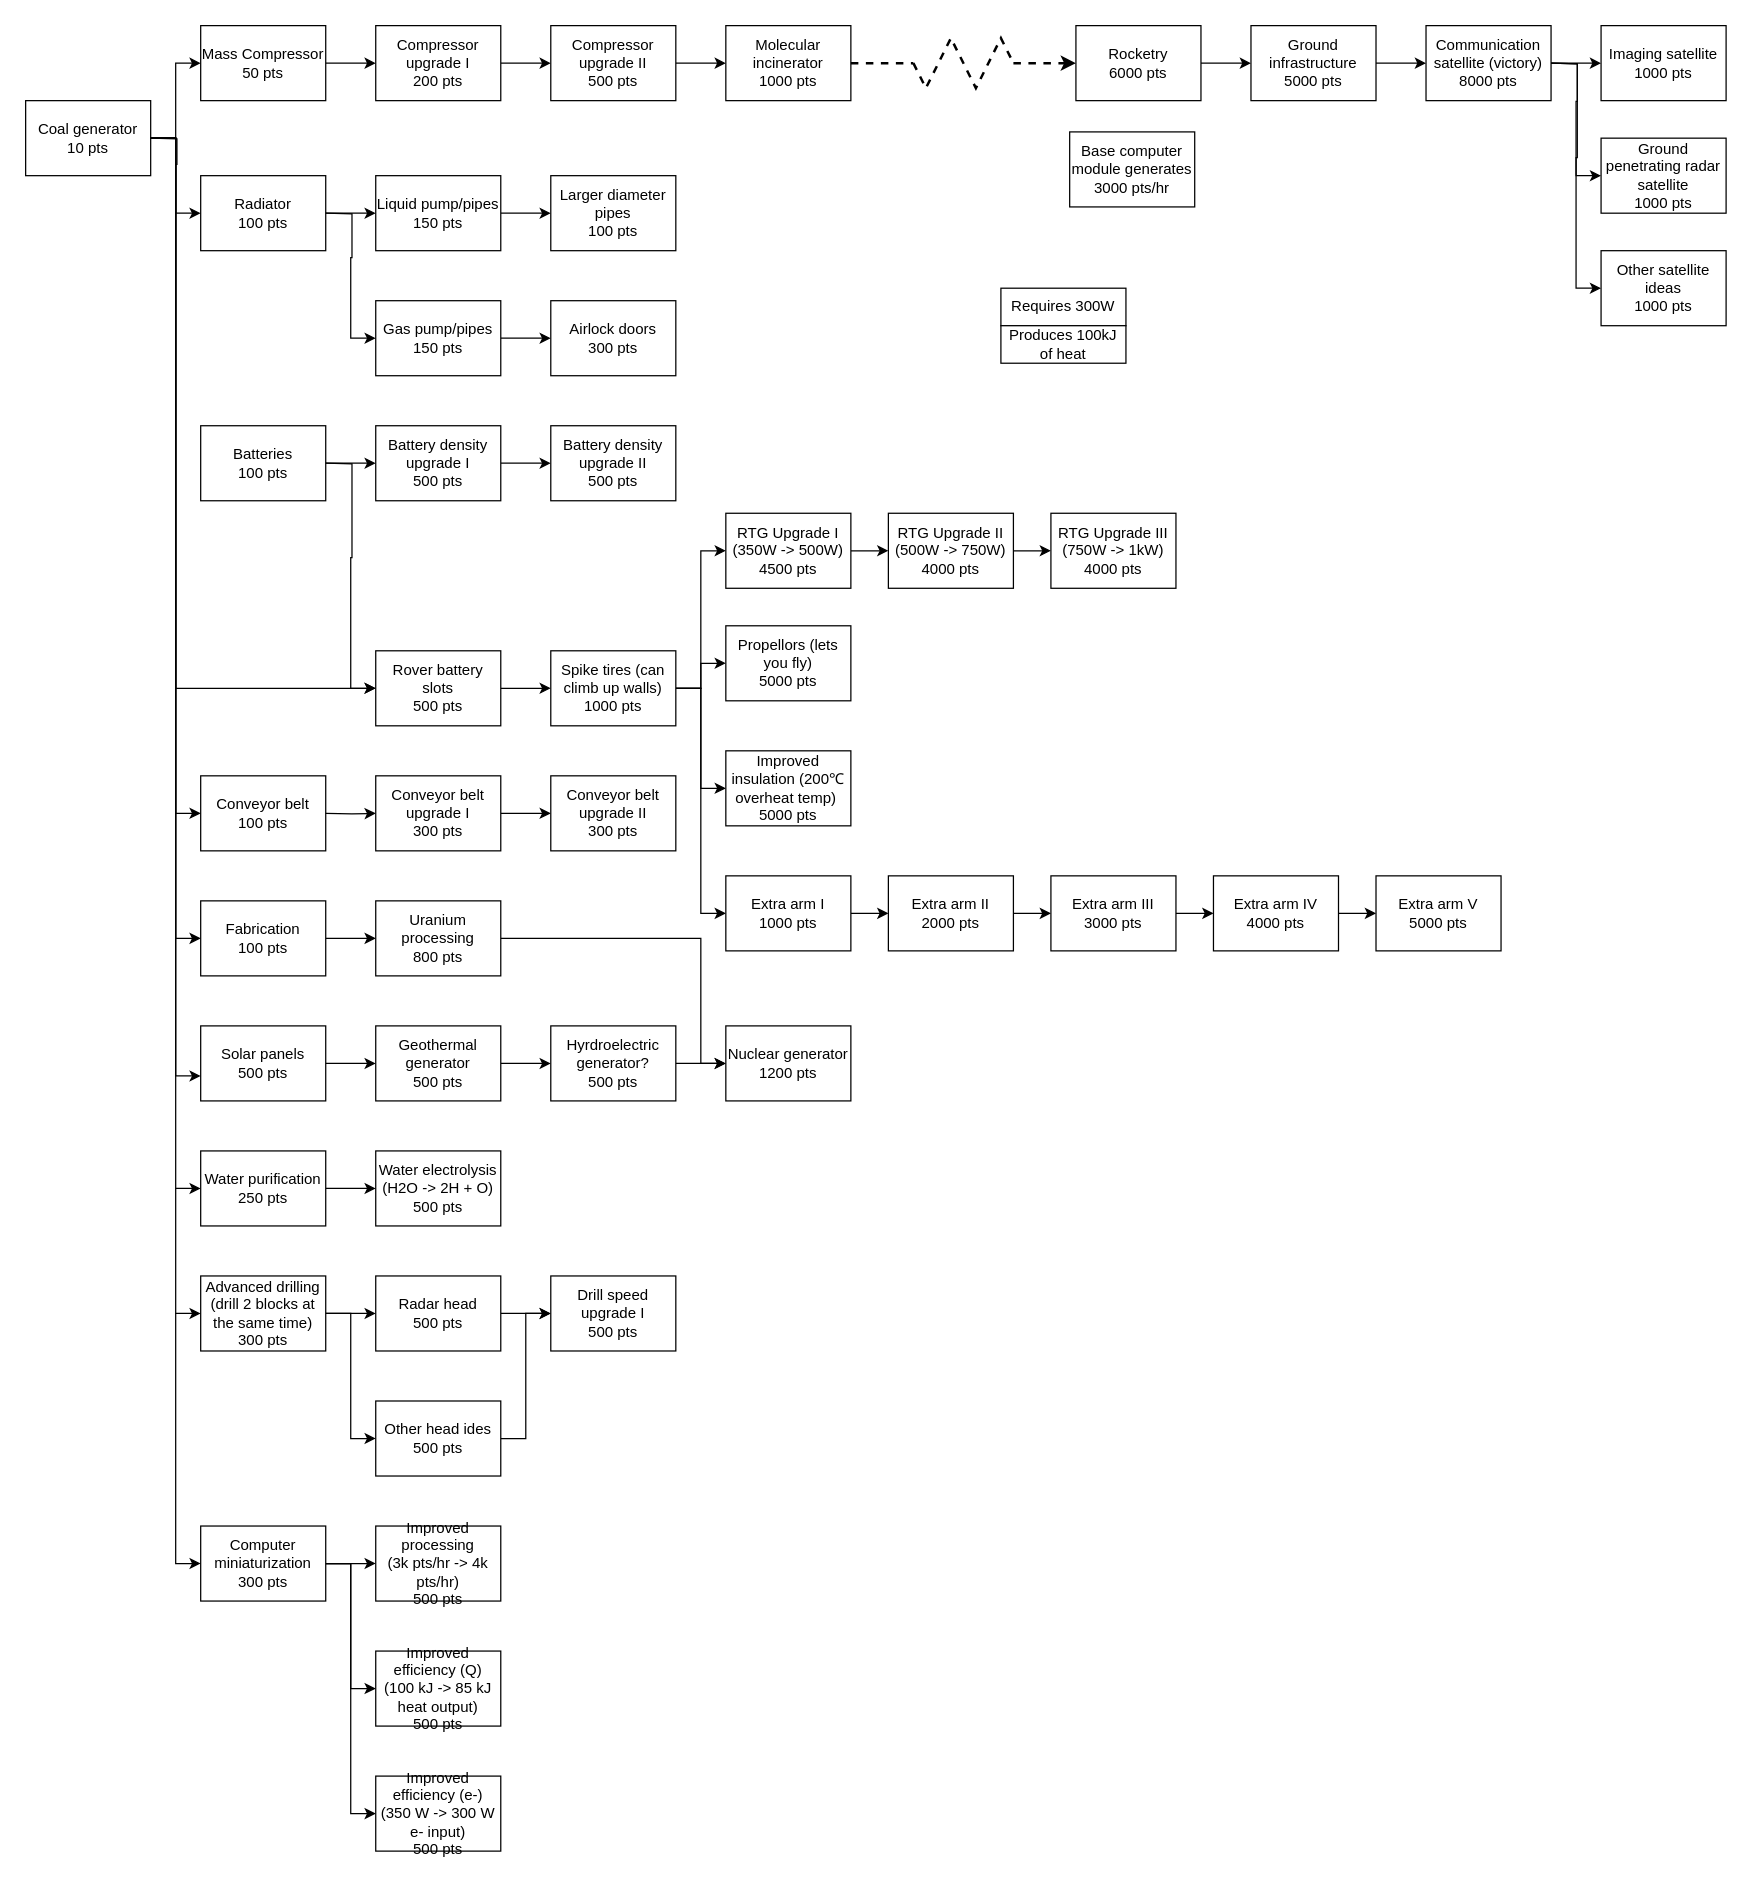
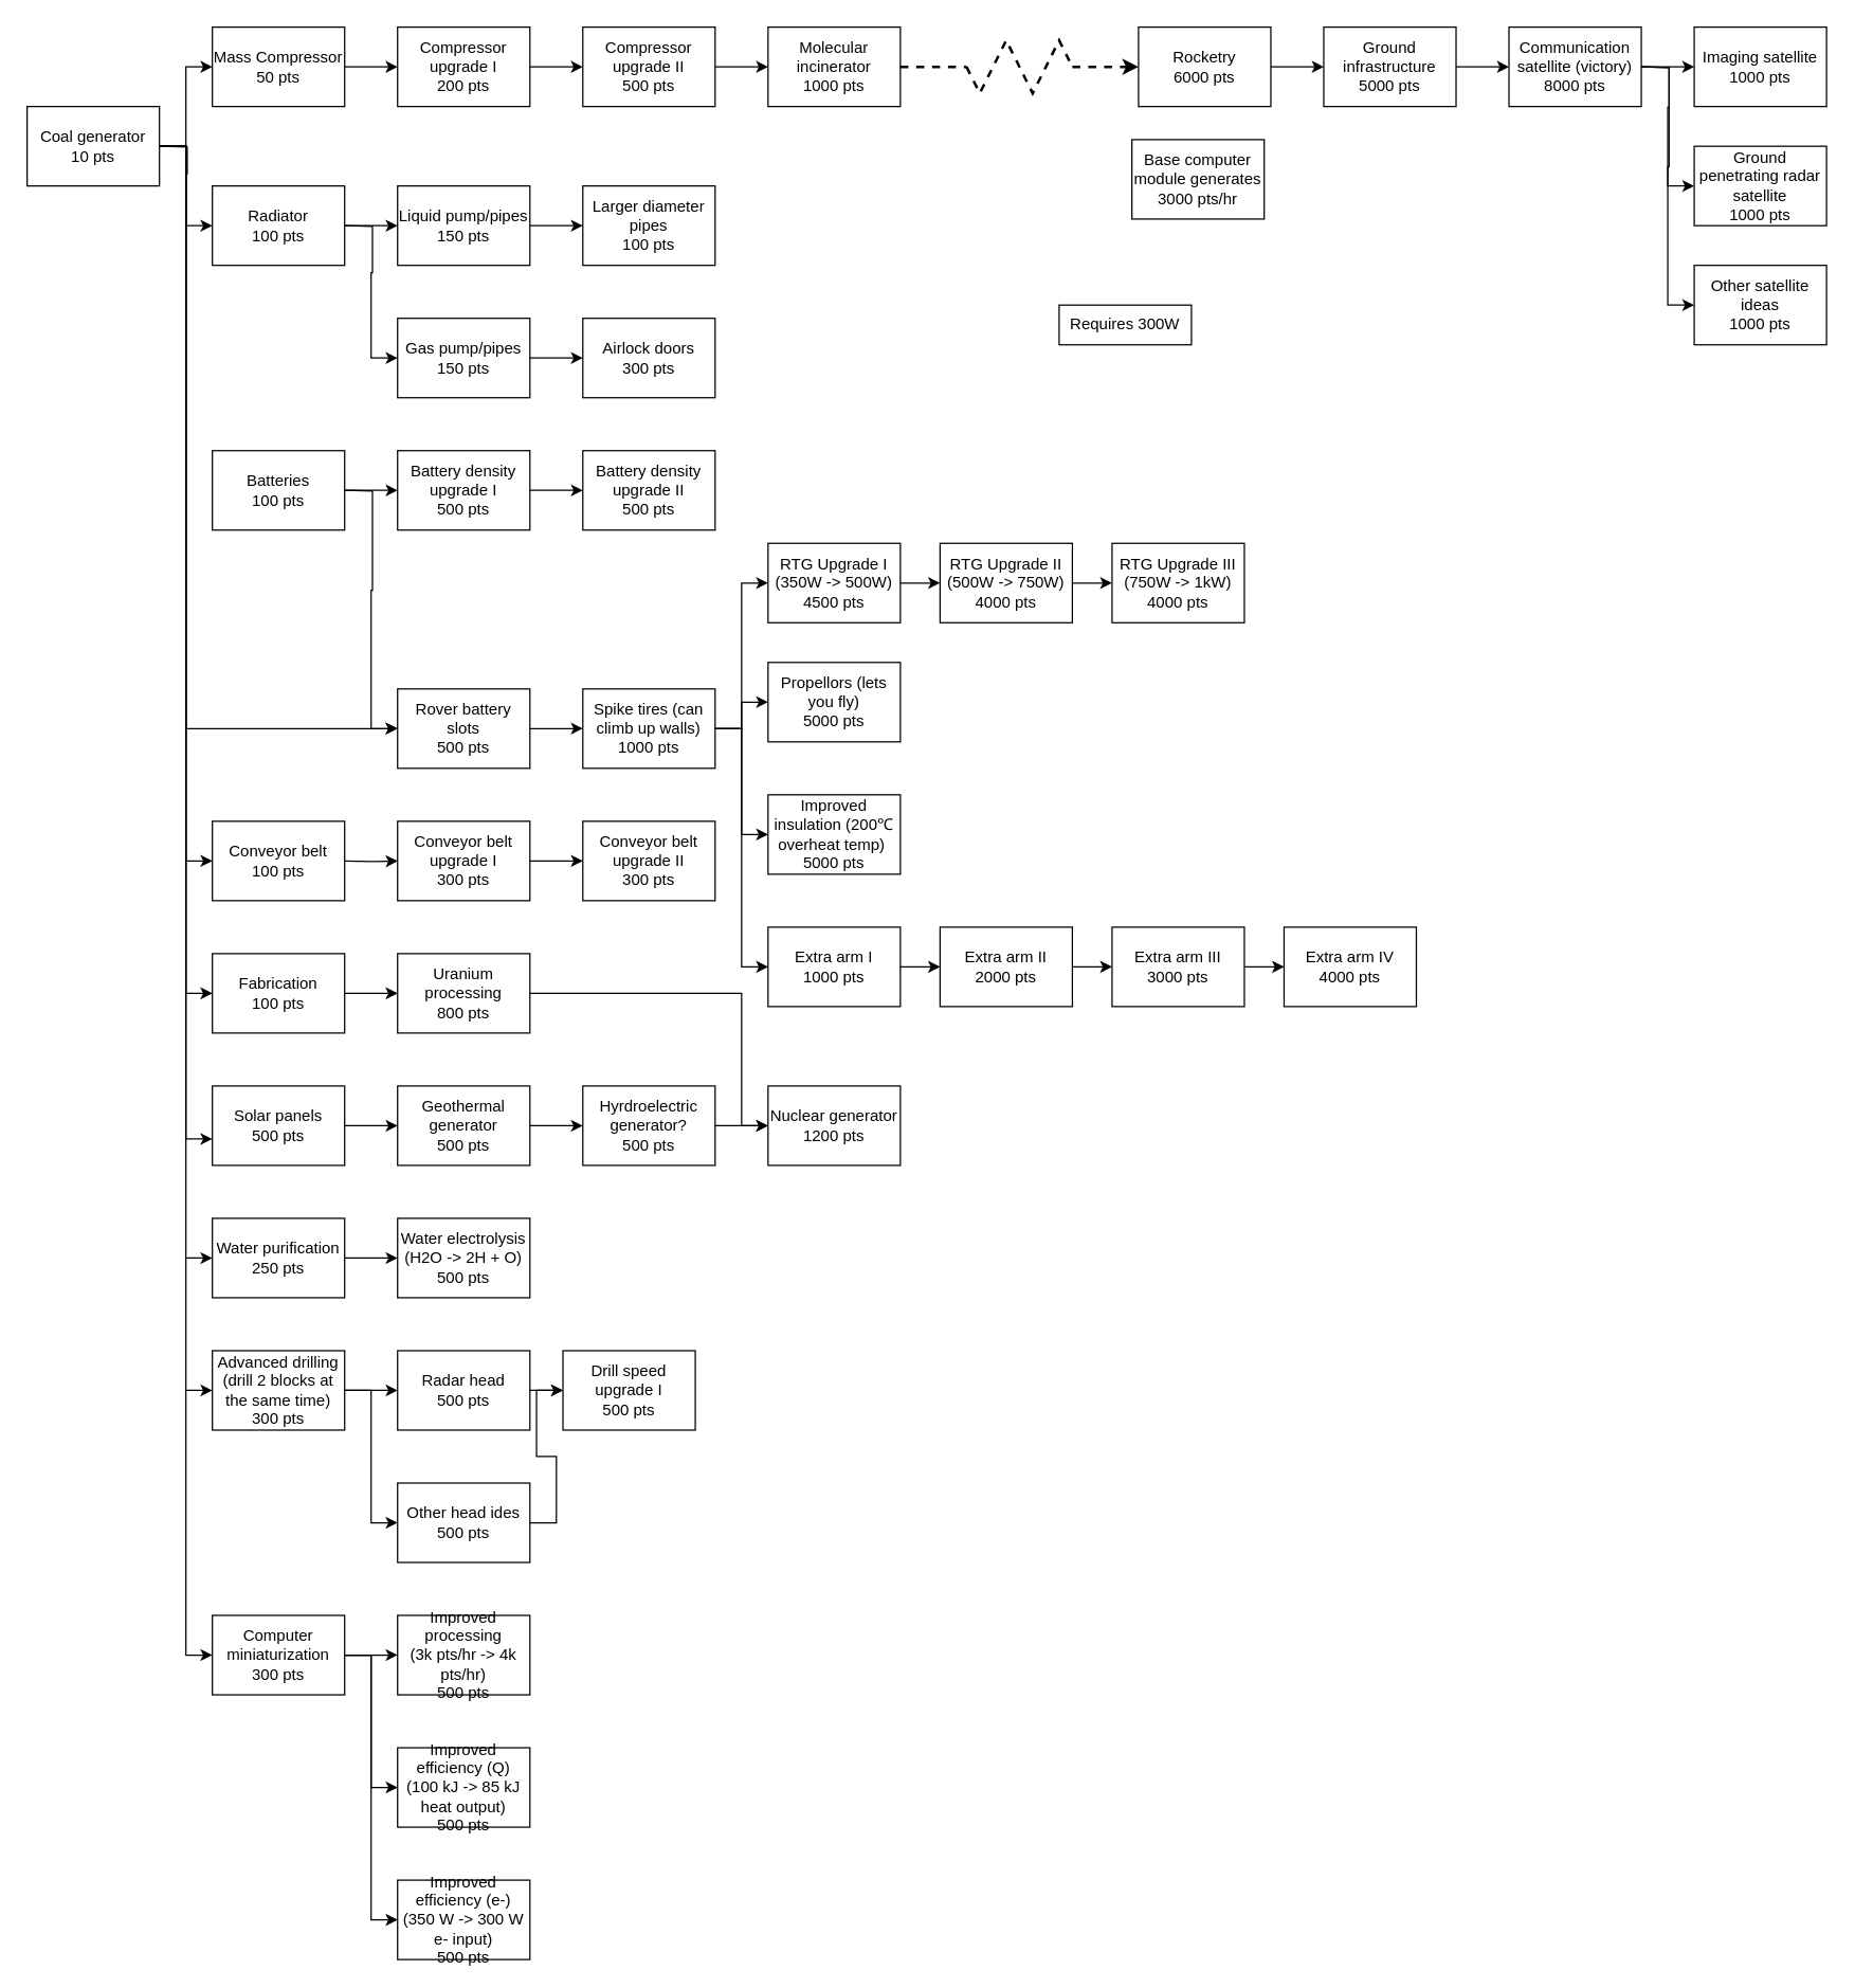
- <mxCell id="88" value="Produces 100kJ of heat" style="rounded=0;whiteSpace=wrap;html=1;" vertex="1" parent="1"><mxGeometry x="800" y="260" width="100" height="30" as="geometry" /></mxCell>
- <mxCell id="103" value="" style="edgeStyle=orthogonalEdgeStyle;rounded=0;jumpSize=8;orthogonalLoop=1;jettySize=auto;html=1;endSize=6;strokeWidth=1;" edge="1" parent="1" source="104" target="107"><mxGeometry relative="1" as="geometry" /></mxCell>
- <mxCell id="107" value="Extra arm V&lt;br&gt;5000 pts" style="whiteSpace=wrap;html=1;rounded=0;" vertex="1" parent="1"><mxGeometry x="1100" y="700" width="100" height="60" as="geometry" /></mxCell>
- <mxCell id="83" value="Drill speed upgrade I&lt;br&gt;500 pts" style="rounded=0;whiteSpace=wrap;html=1;" vertex="1" parent="1"><mxGeometry x="440" y="1020" width="100" height="60" as="geometry" /></mxCell>
+ <mxCell id="83" value="Drill speed upgrade I&lt;br&gt;500 pts" style="rounded=0;whiteSpace=wrap;html=1;" vertex="1" parent="1"><mxGeometry x="425" y="1020" width="100" height="60" as="geometry" /></mxCell>
